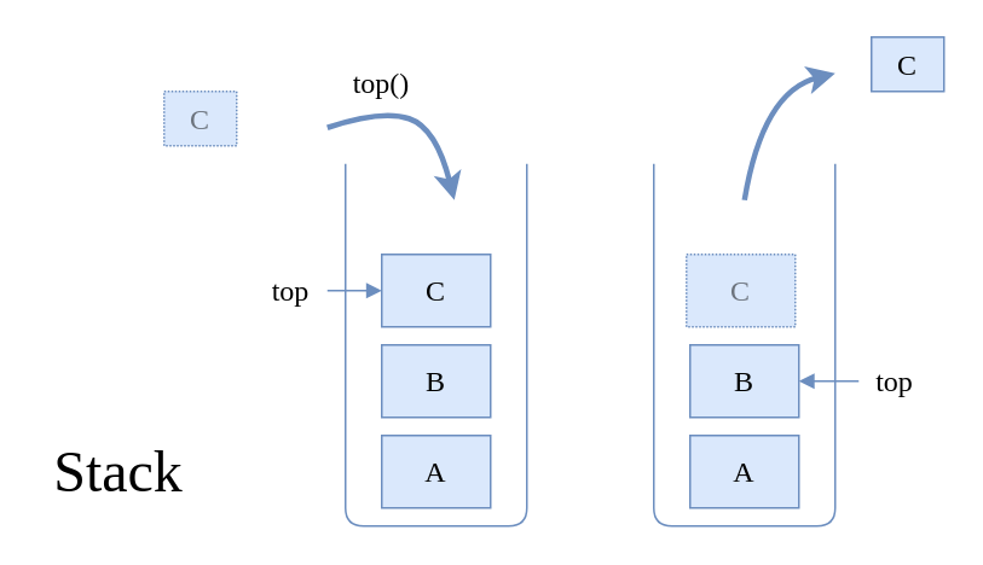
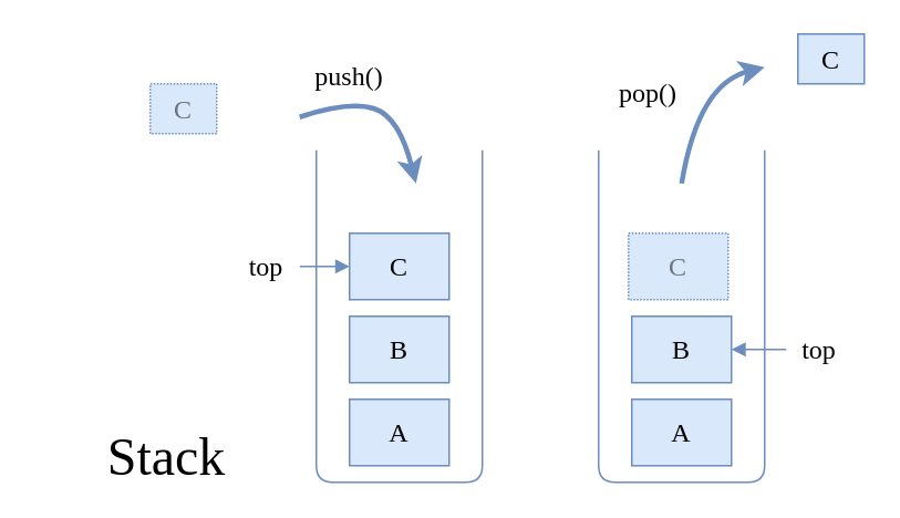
- <mxCell id="19" value="top()" style="text;html=1;align=center;verticalAlign=middle;whiteSpace=wrap;rounded=0;fontFamily=Ubuntu;fontSize=16;fontStyle=0;" vertex="1" parent="1"><mxGeometry x="180" y="30" width="60" height="30" as="geometry" /></mxCell>
+ <mxCell id="19" value="push()" style="text;html=1;align=center;verticalAlign=middle;whiteSpace=wrap;rounded=0;fontFamily=Ubuntu;fontSize=16;fontStyle=0;" vertex="1" parent="1"><mxGeometry x="180" y="30" width="60" height="30" as="geometry" /></mxCell>
+ <mxCell id="20" value="pop()" style="text;html=1;align=center;verticalAlign=middle;whiteSpace=wrap;rounded=0;fontFamily=Ubuntu;fontSize=16;fontStyle=0;" vertex="1" parent="1"><mxGeometry x="360" y="40" width="60" height="30" as="geometry" /></mxCell>
- <mxCell id="2" value="Stack" style="text;html=1;align=center;verticalAlign=middle;whiteSpace=wrap;rounded=0;fontFamily=Ubuntu;fontSize=32;fontStyle=0;" vertex="1" parent="1"><mxGeometry x="20" y="240" width="90" height="40" as="geometry" /></mxCell>
+ <mxCell id="2" value="Stack" style="text;html=1;align=center;verticalAlign=middle;whiteSpace=wrap;rounded=0;fontFamily=Ubuntu;fontSize=32;fontStyle=0;" vertex="1" parent="1"><mxGeometry x="55" y="255" width="90" height="40" as="geometry" /></mxCell>
